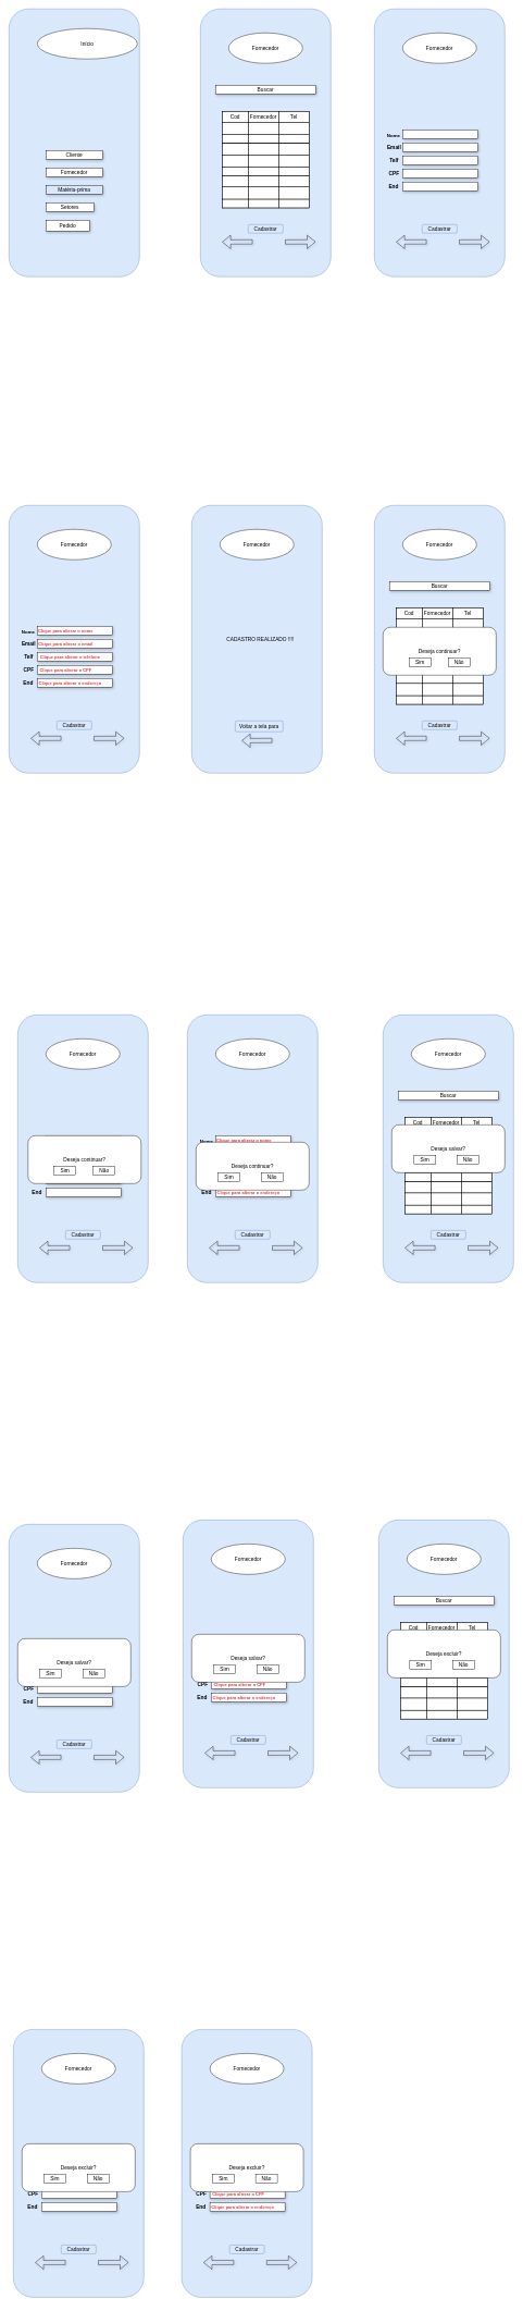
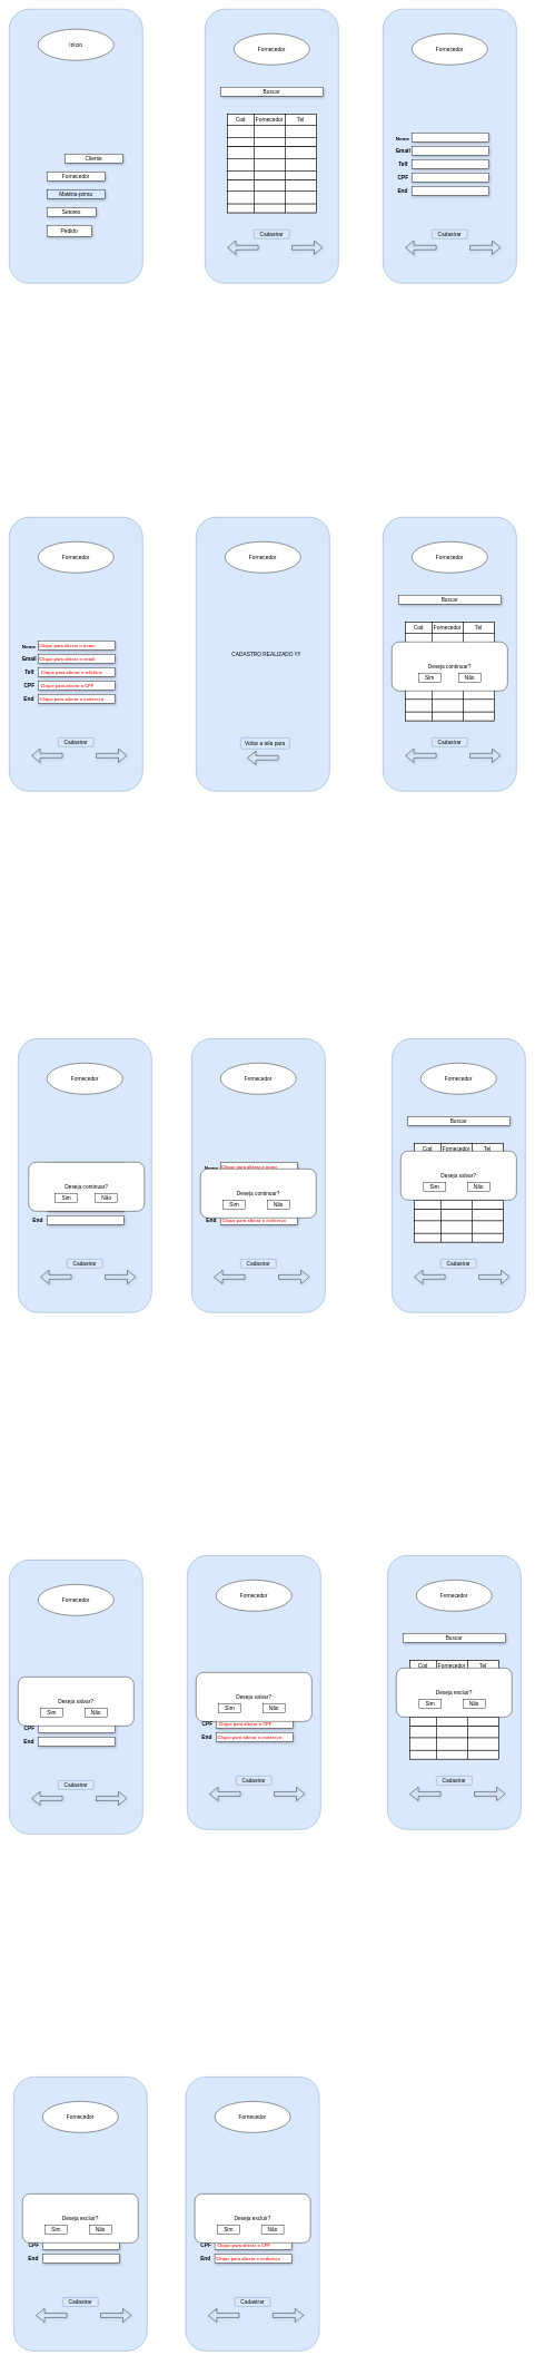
- <mxCell id="50" value="Início" style="ellipse;whiteSpace=wrap;html=1;" parent="48" vertex="1"><mxGeometry x="65" y="45" width="230" height="70" as="geometry" /></mxCell>
+ <mxCell id="50" value="Início" style="ellipse;whiteSpace=wrap;html=1;" parent="48" vertex="1"><mxGeometry x="65" y="45" width="170" height="70" as="geometry" /></mxCell>
- <mxCell id="55" value="Cliente" style="rounded=0;whiteSpace=wrap;html=1;shadow=1;" parent="48" vertex="1"><mxGeometry x="85" y="325" width="130" height="20" as="geometry" /></mxCell>
+ <mxCell id="55" value="Cliente" style="rounded=0;whiteSpace=wrap;html=1;shadow=1;" parent="48" vertex="1"><mxGeometry x="125" y="325" width="130" height="20" as="geometry" /></mxCell>
